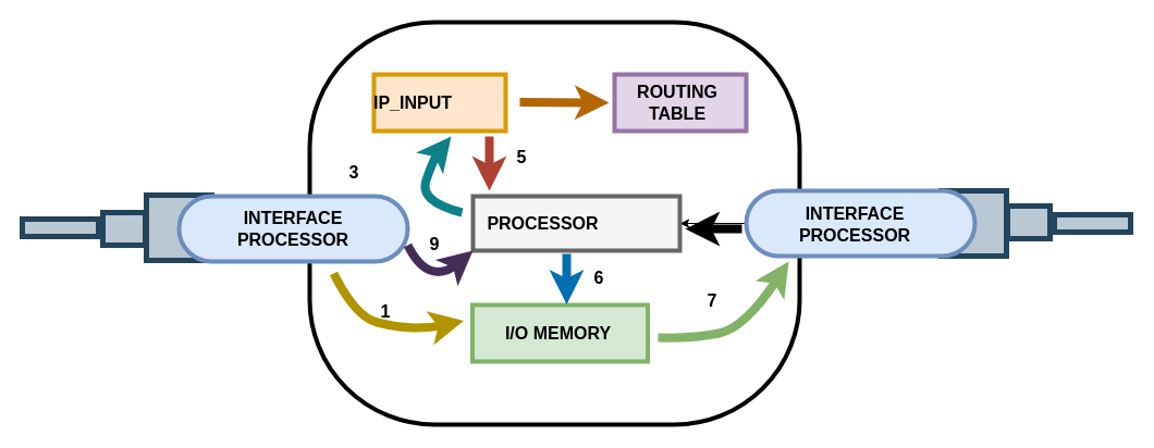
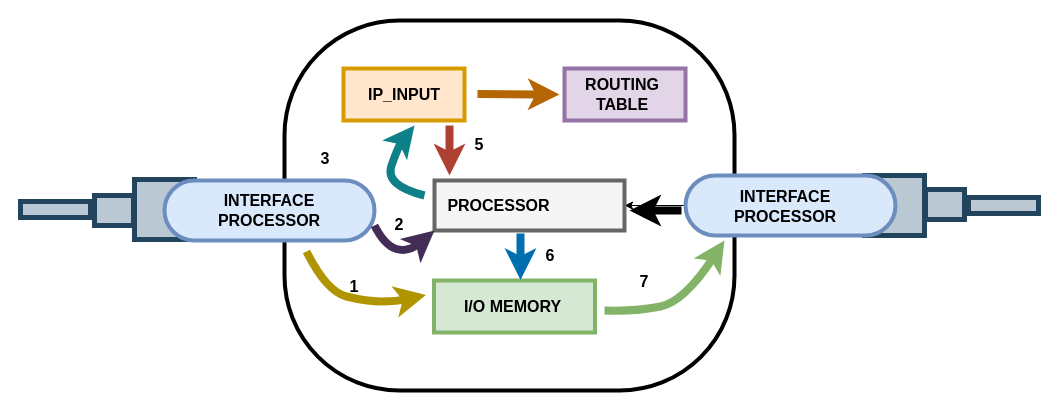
- <mxCell id="13" value="IP_INPUT" style="text;html=1;strokeColor=none;fillColor=none;align=center;verticalAlign=middle;whiteSpace=wrap;rounded=0;fontStyle=1;fontSize=16;" vertex="1" parent="1"><mxGeometry x="349" y="79" width="60" height="30" as="geometry" /></mxCell>
+ <mxCell id="13" value="IP_INPUT" style="text;html=1;strokeColor=none;fillColor=none;align=center;verticalAlign=middle;whiteSpace=wrap;rounded=0;fontStyle=1;fontSize=16;" vertex="1" parent="1"><mxGeometry x="374" y="79" width="60" height="30" as="geometry" /></mxCell>
- <mxCell id="32" value="9" style="text;html=1;strokeColor=none;fillColor=none;align=center;verticalAlign=middle;whiteSpace=wrap;rounded=0;fontStyle=1;fontSize=16;" vertex="1" parent="1"><mxGeometry x="368.5" y="209" width="60" height="30" as="geometry" /></mxCell>
+ <mxCell id="32" value="2" style="text;html=1;strokeColor=none;fillColor=none;align=center;verticalAlign=middle;whiteSpace=wrap;rounded=0;fontStyle=1;fontSize=16;" vertex="1" parent="1"><mxGeometry x="368.5" y="209" width="60" height="30" as="geometry" /></mxCell>
- <mxCell id="35" value="7" style="text;html=1;strokeColor=none;fillColor=none;align=center;verticalAlign=middle;whiteSpace=wrap;rounded=0;fontStyle=1;fontSize=16;" vertex="1" parent="1"><mxGeometry x="624" y="261" width="60" height="30" as="geometry" /></mxCell>
+ <mxCell id="35" value="7" style="text;html=1;strokeColor=none;fillColor=none;align=center;verticalAlign=middle;whiteSpace=wrap;rounded=0;fontStyle=1;fontSize=16;" vertex="1" parent="1"><mxGeometry x="614" y="266" width="60" height="30" as="geometry" /></mxCell>
